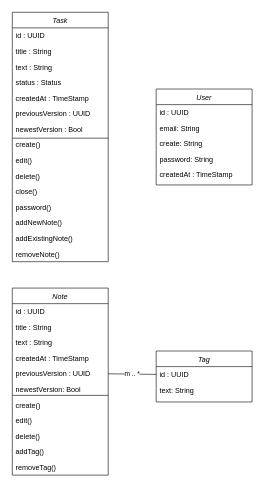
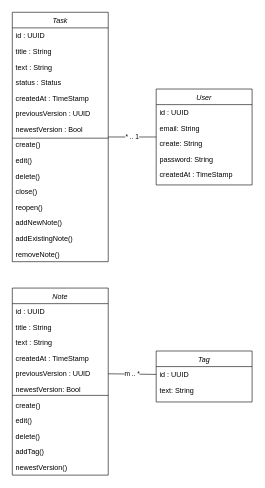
+ <mxCell id="38" value="* .. 1" style="endArrow=none;html=1;entryX=0;entryY=0.5;entryDx=0;entryDy=0;" parent="1" source="2" target="32" edge="1"><mxGeometry width="50" height="50" relative="1" as="geometry"><mxPoint x="330" y="260" as="sourcePoint" /><mxPoint x="300" y="106" as="targetPoint" /></mxGeometry></mxCell>
- <mxCell id="15" value="password()" style="text;align=left;verticalAlign=top;spacingLeft=4;spacingRight=4;overflow=hidden;rotatable=0;points=[[0,0.5],[1,0.5]];portConstraint=eastwest;rounded=0;shadow=0;html=0;" vertex="1" parent="2"><mxGeometry y="312" width="160" height="26" as="geometry" /></mxCell>
+ <mxCell id="15" value="reopen()" style="text;align=left;verticalAlign=top;spacingLeft=4;spacingRight=4;overflow=hidden;rotatable=0;points=[[0,0.5],[1,0.5]];portConstraint=eastwest;rounded=0;shadow=0;html=0;" vertex="1" parent="2"><mxGeometry y="312" width="160" height="26" as="geometry" /></mxCell>
- <mxCell id="31" value="removeTag()" style="text;align=left;verticalAlign=top;spacingLeft=4;spacingRight=4;overflow=hidden;rotatable=0;points=[[0,0.5],[1,0.5]];portConstraint=eastwest;rounded=0;shadow=0;html=0;" parent="19" vertex="1"><mxGeometry y="286" width="160" height="26" as="geometry" /></mxCell>
+ <mxCell id="31" value="newestVersion()" style="text;align=left;verticalAlign=top;spacingLeft=4;spacingRight=4;overflow=hidden;rotatable=0;points=[[0,0.5],[1,0.5]];portConstraint=eastwest;rounded=0;shadow=0;html=0;" parent="19" vertex="1"><mxGeometry y="286" width="160" height="26" as="geometry" /></mxCell>
